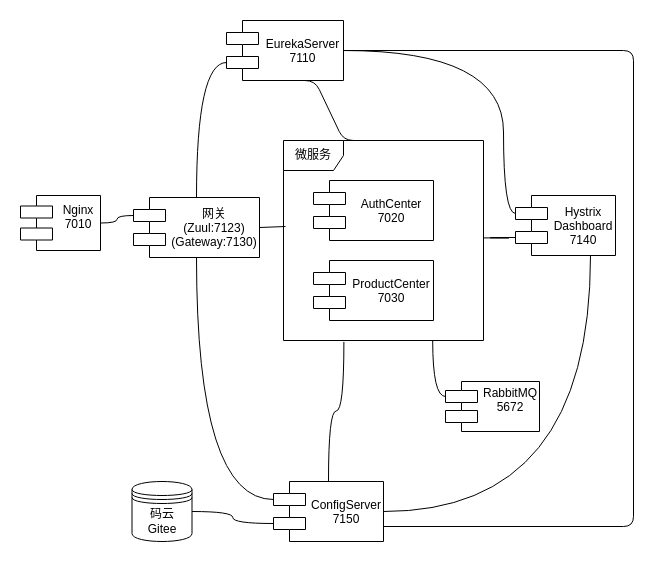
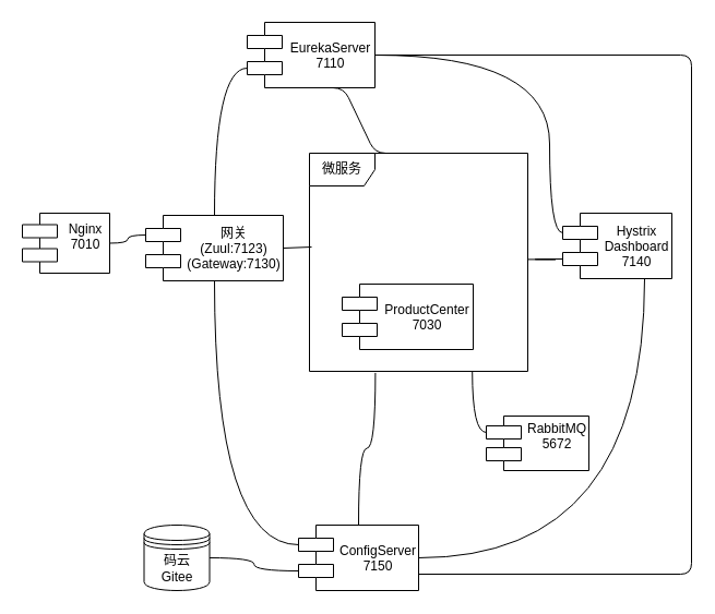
- <mxCell id="7" value="AuthCenter&#10;7020" style="shape=component;align=center;spacingLeft=36;" parent="1" vertex="1"><mxGeometry x="313" y="180" width="120" height="60" as="geometry" /></mxCell>
